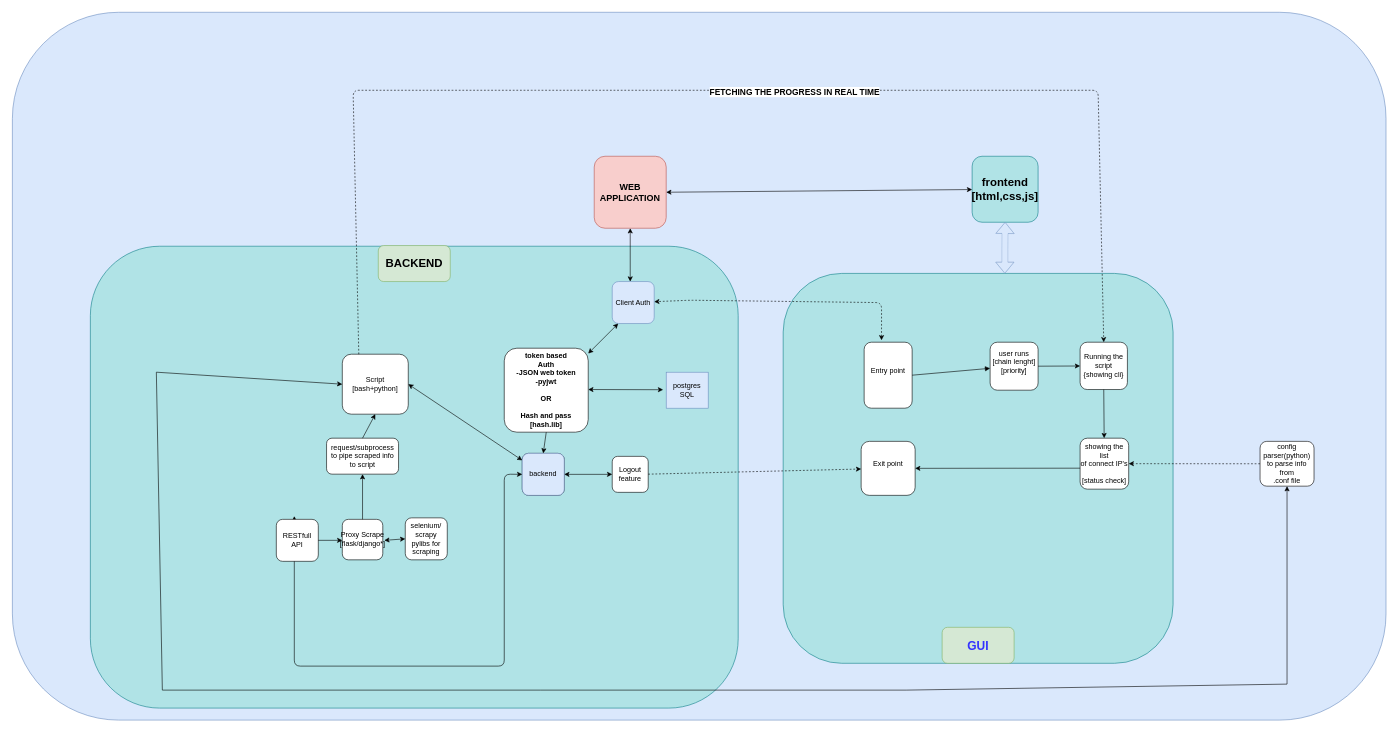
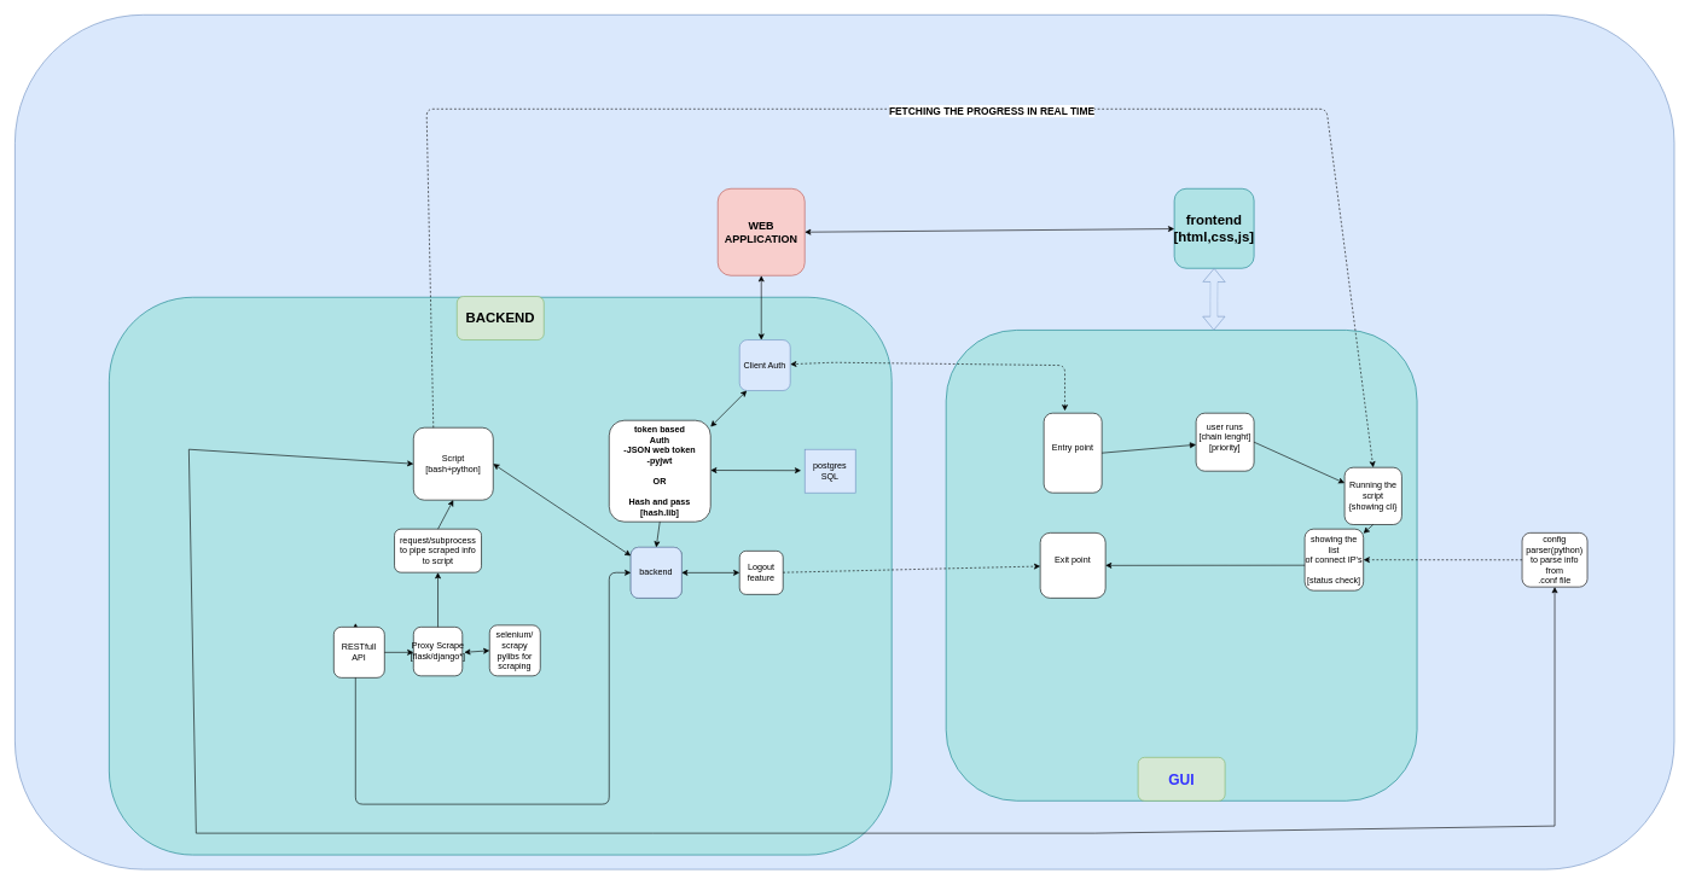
- <mxCell id="30" value="&lt;div&gt;Running the script&lt;/div&gt;&lt;div&gt;{showing cli}&lt;br&gt;&lt;/div&gt;" style="whiteSpace=wrap;html=1;aspect=fixed;rounded=1;strokeColor=default;align=center;verticalAlign=middle;fontFamily=Helvetica;fontSize=12;fontColor=default;labelBackgroundColor=none;fillColor=default;" vertex="1" parent="1"><mxGeometry x="1800" y="570" width="78.88" height="78.88" as="geometry" /></mxCell>
+ <mxCell id="30" value="&lt;div&gt;Running the script&lt;/div&gt;&lt;div&gt;{showing cli}&lt;br&gt;&lt;/div&gt;" style="whiteSpace=wrap;html=1;aspect=fixed;rounded=1;strokeColor=default;align=center;verticalAlign=middle;fontFamily=Helvetica;fontSize=12;fontColor=default;labelBackgroundColor=none;fillColor=default;" vertex="1" parent="1"><mxGeometry x="1855" y="645" width="78.88" height="78.88" as="geometry" /></mxCell>
